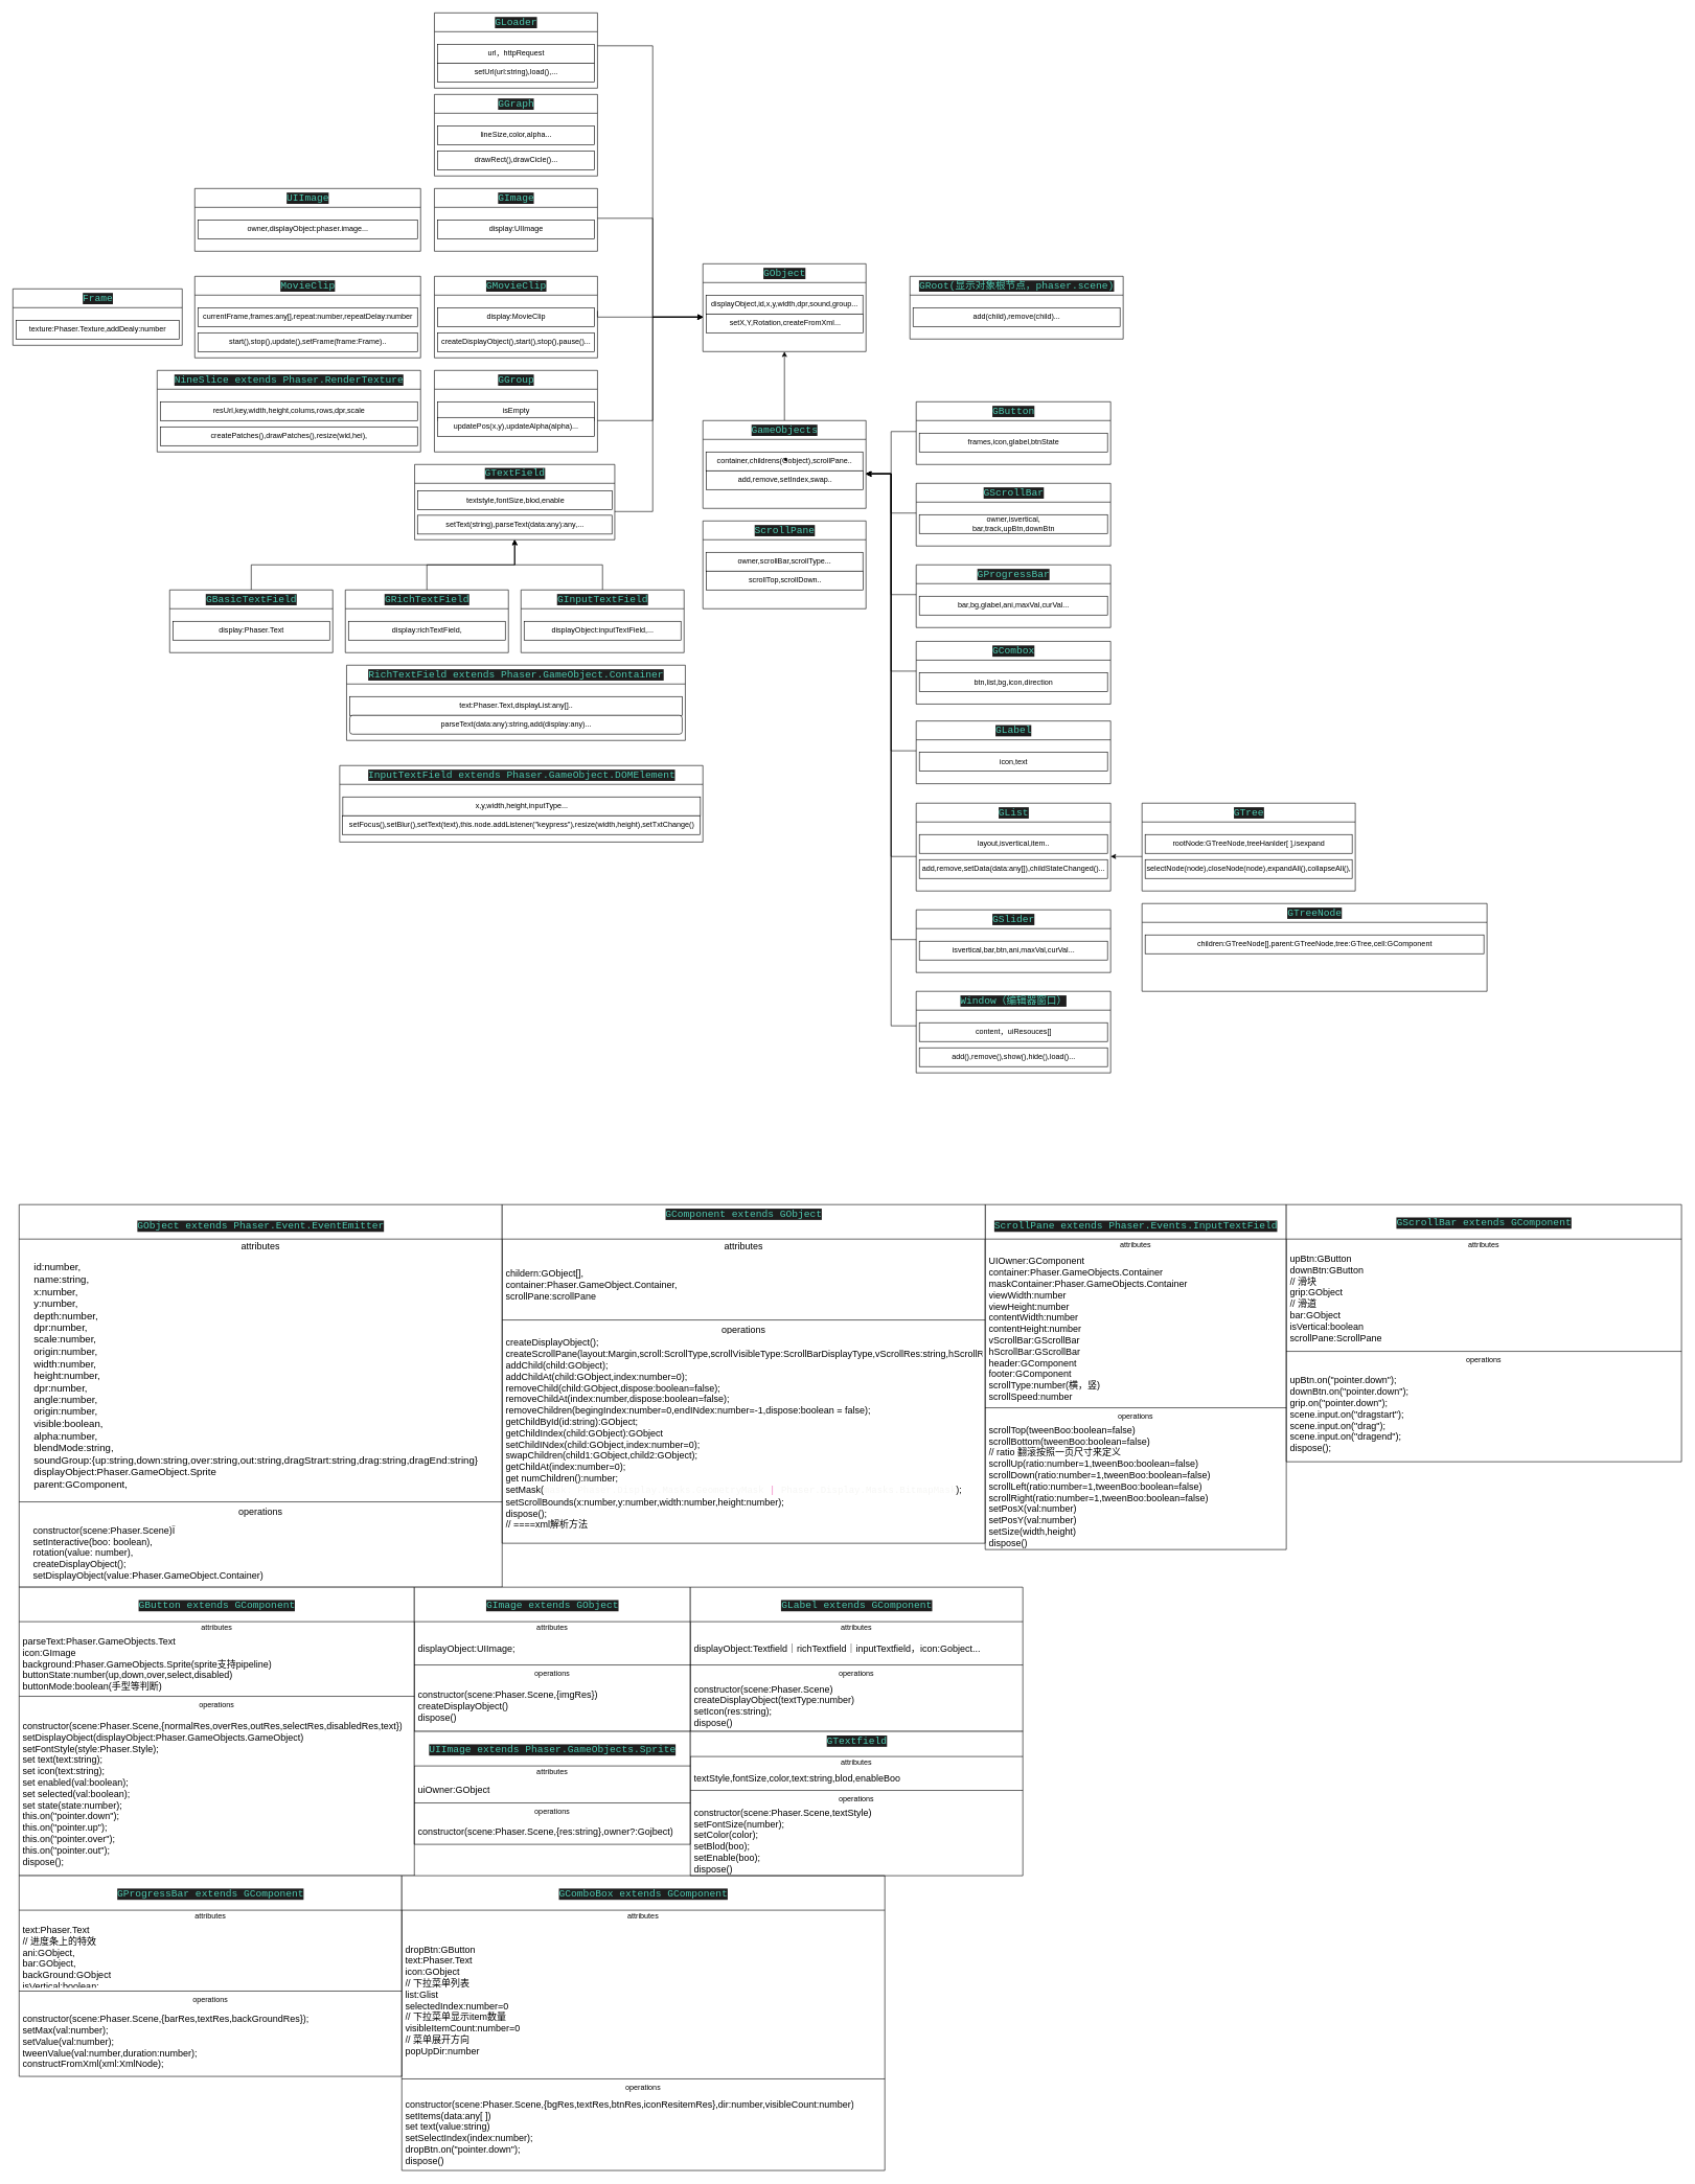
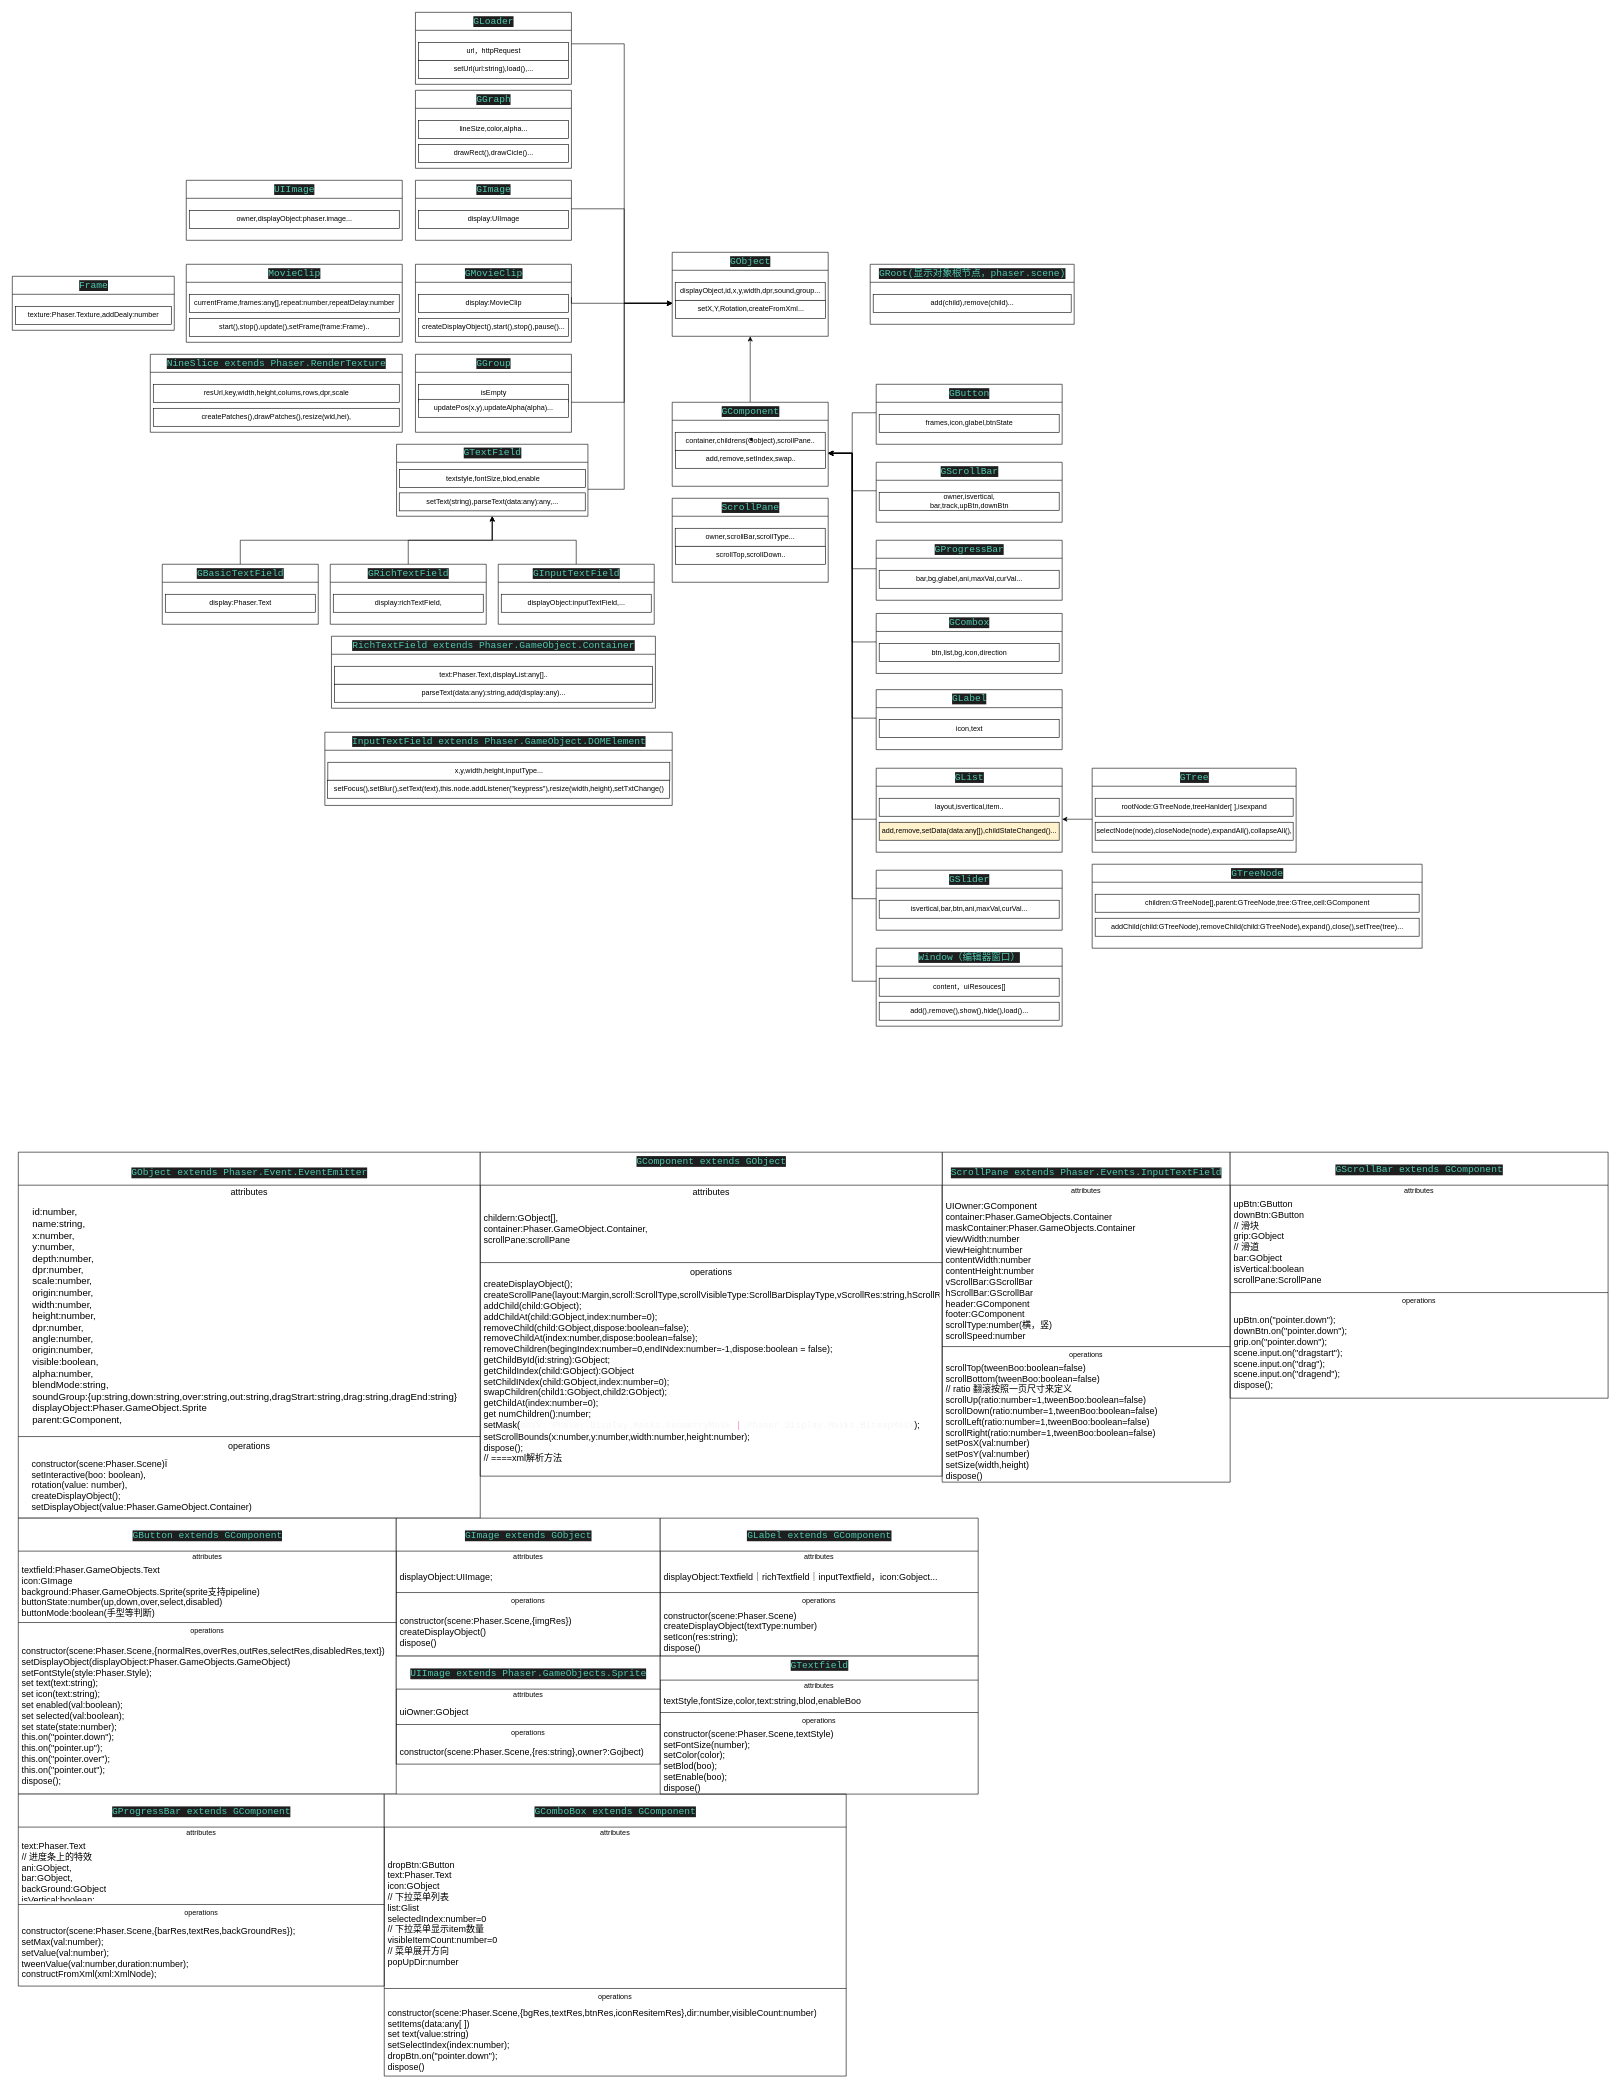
- <mxCell id="61" value="&lt;font color=&quot;#4ec9b0&quot; face=&quot;menlo, monaco, courier new, monospace, menlo, monaco, courier new, monospace&quot;&gt;&lt;span style=&quot;font-size: 16px ; font-weight: 400 ; background-color: rgb(30 , 30 , 30)&quot;&gt;GameObjects&lt;/span&gt;&lt;/font&gt;" style="swimlane;fontStyle=1;align=center;verticalAlign=top;childLayout=stackLayout;horizontal=1;startSize=30;horizontalStack=0;resizeParent=1;resizeParentMax=0;resizeLast=0;collapsible=0;marginBottom=0;html=1;rounded=0;sketch=0;" parent="1" vertex="1"><mxGeometry x="1120" y="670" width="260" height="140" as="geometry" /></mxCell>
+ <mxCell id="61" value="&lt;font color=&quot;#4ec9b0&quot; face=&quot;menlo, monaco, courier new, monospace, menlo, monaco, courier new, monospace&quot;&gt;&lt;span style=&quot;font-size: 16px ; font-weight: 400 ; background-color: rgb(30 , 30 , 30)&quot;&gt;GComponent&lt;/span&gt;&lt;/font&gt;" style="swimlane;fontStyle=1;align=center;verticalAlign=top;childLayout=stackLayout;horizontal=1;startSize=30;horizontalStack=0;resizeParent=1;resizeParentMax=0;resizeLast=0;collapsible=0;marginBottom=0;html=1;rounded=0;sketch=0;" parent="1" vertex="1"><mxGeometry x="1120" y="670" width="260" height="140" as="geometry" /></mxCell>
- <mxCell id="142" value="parseText(data:any):string,add(display:any)..." style="html=1;align=center;verticalAlign=middle;rotatable=0;rounded=1;" parent="140" vertex="1"><mxGeometry x="5" y="50" width="530" height="30" as="geometry" /></mxCell>
+ <mxCell id="142" value="parseText(data:any):string,add(display:any)..." style="html=1;align=center;verticalAlign=middle;rotatable=0;" parent="140" vertex="1"><mxGeometry x="5" y="50" width="530" height="30" as="geometry" /></mxCell>
- <mxCell id="95" value="add,remove,setData(data:any[]),childStateChanged()..." style="html=1;align=center;verticalAlign=middle;rotatable=0;" parent="93" vertex="1"><mxGeometry x="5" y="60" width="300" height="30" as="geometry" /></mxCell>
+ <mxCell id="95" value="add,remove,setData(data:any[]),childStateChanged()..." style="html=1;align=center;verticalAlign=middle;rotatable=0;fillColor=#fff2cc;" parent="93" vertex="1"><mxGeometry x="5" y="60" width="300" height="30" as="geometry" /></mxCell>
+ <mxCell id="156" value="addChild(child:GTreeNode),removeChild(child:GTreeNode),expand(),close(),setTree(tree)..." style="html=1;align=center;verticalAlign=middle;rotatable=0;" parent="154" vertex="1"><mxGeometry x="5" y="60" width="540" height="30" as="geometry" /></mxCell>
- <mxCell id="23" value="&lt;font style=&quot;font-size: 15px&quot;&gt;parseText:Phaser.GameObjects.Text&lt;br&gt;icon:GImage&lt;br&gt;background:Phaser.GameObjects.Sprite(sprite支持pipeline)&lt;br&gt;buttonState:number(up,down,over,select,disabled)&lt;br&gt;buttonMode:boolean(手型等判断)&lt;br&gt;&lt;br&gt;&lt;br&gt;&lt;/font&gt;" style="text;html=1;strokeColor=none;fillColor=none;align=left;verticalAlign=middle;spacingLeft=4;spacingRight=4;overflow=hidden;rotatable=0;points=[[0,0.5],[1,0.5]];portConstraint=eastwest;" parent="21" vertex="1"><mxGeometry y="75" width="630" height="95" as="geometry" /></mxCell>
+ <mxCell id="23" value="&lt;font style=&quot;font-size: 15px&quot;&gt;textfield:Phaser.GameObjects.Text&lt;br&gt;icon:GImage&lt;br&gt;background:Phaser.GameObjects.Sprite(sprite支持pipeline)&lt;br&gt;buttonState:number(up,down,over,select,disabled)&lt;br&gt;buttonMode:boolean(手型等判断)&lt;br&gt;&lt;br&gt;&lt;br&gt;&lt;/font&gt;" style="text;html=1;strokeColor=none;fillColor=none;align=left;verticalAlign=middle;spacingLeft=4;spacingRight=4;overflow=hidden;rotatable=0;points=[[0,0.5],[1,0.5]];portConstraint=eastwest;" parent="21" vertex="1"><mxGeometry y="75" width="630" height="95" as="geometry" /></mxCell>
